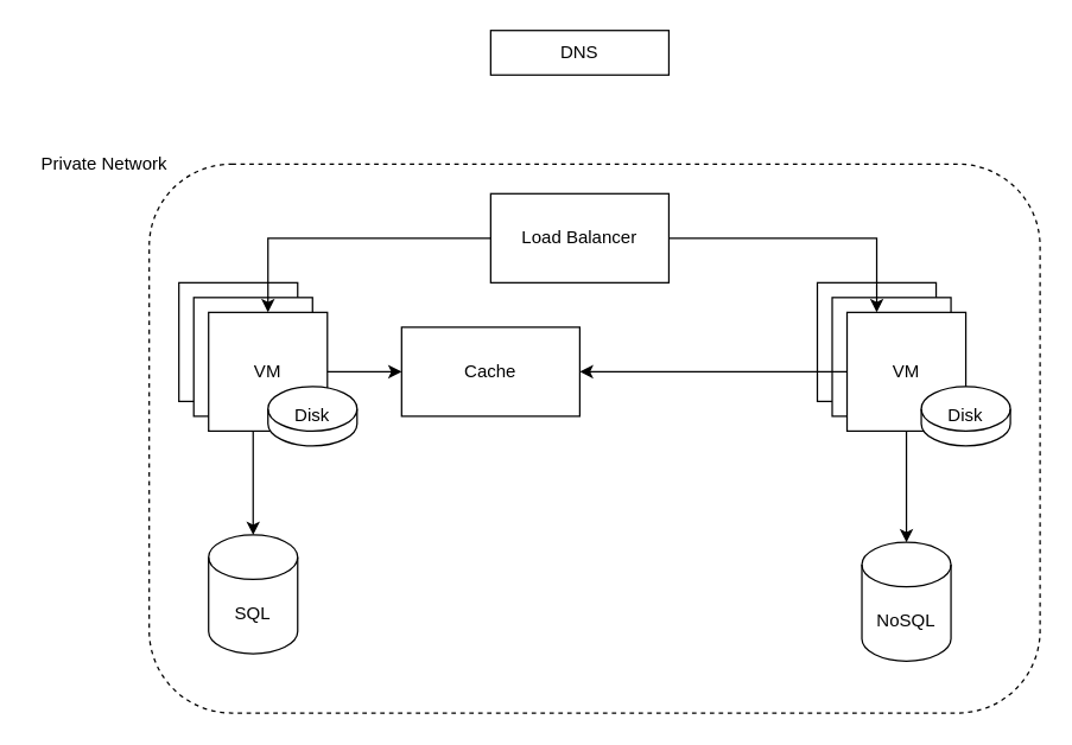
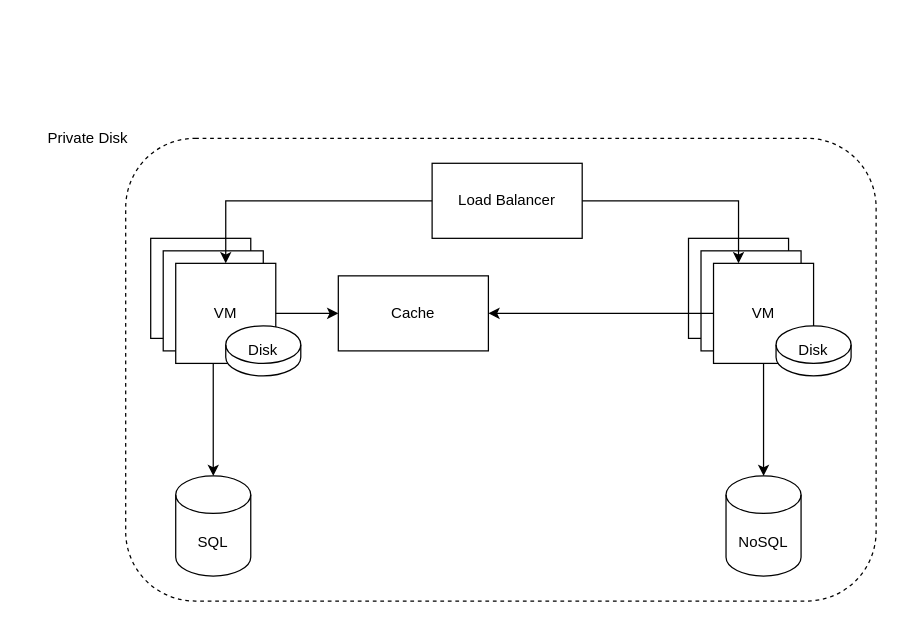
- <mxCell id="5" value="DNS" style="rounded=0;whiteSpace=wrap;html=1;fillColor=#ffffff;" vertex="1" parent="1"><mxGeometry x="330" y="20" width="120" height="30" as="geometry" /></mxCell>
- <mxCell id="3" value="Private Network" style="text;html=1;strokeColor=none;fillColor=none;align=center;verticalAlign=middle;whiteSpace=wrap;rounded=0;dashed=1;" vertex="1" parent="1"><mxGeometry x="20" y="100" width="100" height="20" as="geometry" /></mxCell>
+ <mxCell id="3" value="Private Disk" style="text;html=1;strokeColor=none;fillColor=none;align=center;verticalAlign=middle;whiteSpace=wrap;rounded=0;dashed=1;" vertex="1" parent="1"><mxGeometry x="20" y="100" width="100" height="20" as="geometry" /></mxCell>
- <mxCell id="4" value="Load Balancer" style="rounded=0;whiteSpace=wrap;html=1;" vertex="1" parent="1"><mxGeometry x="330" y="130" width="120" height="60" as="geometry" /></mxCell>
+ <mxCell id="4" value="Load Balancer" style="rounded=0;whiteSpace=wrap;html=1;" vertex="1" parent="1"><mxGeometry x="345" y="130" width="120" height="60" as="geometry" /></mxCell>
- <mxCell id="21" value="SQL" style="shape=cylinder3;whiteSpace=wrap;html=1;boundedLbl=1;backgroundOutline=1;size=15;fillColor=#ffffff;" vertex="1" parent="1"><mxGeometry x="140" y="360" width="60" height="80" as="geometry" /></mxCell>
+ <mxCell id="21" value="SQL" style="shape=cylinder3;whiteSpace=wrap;html=1;boundedLbl=1;backgroundOutline=1;size=15;fillColor=#ffffff;" vertex="1" parent="1"><mxGeometry x="140" y="380" width="60" height="80" as="geometry" /></mxCell>
- <mxCell id="20" value="NoSQL" style="shape=cylinder3;whiteSpace=wrap;html=1;boundedLbl=1;backgroundOutline=1;size=15;fillColor=#ffffff;" vertex="1" parent="1"><mxGeometry x="580" y="365" width="60" height="80" as="geometry" /></mxCell>
+ <mxCell id="20" value="NoSQL" style="shape=cylinder3;whiteSpace=wrap;html=1;boundedLbl=1;backgroundOutline=1;size=15;fillColor=#ffffff;" vertex="1" parent="1"><mxGeometry x="580" y="380" width="60" height="80" as="geometry" /></mxCell>
